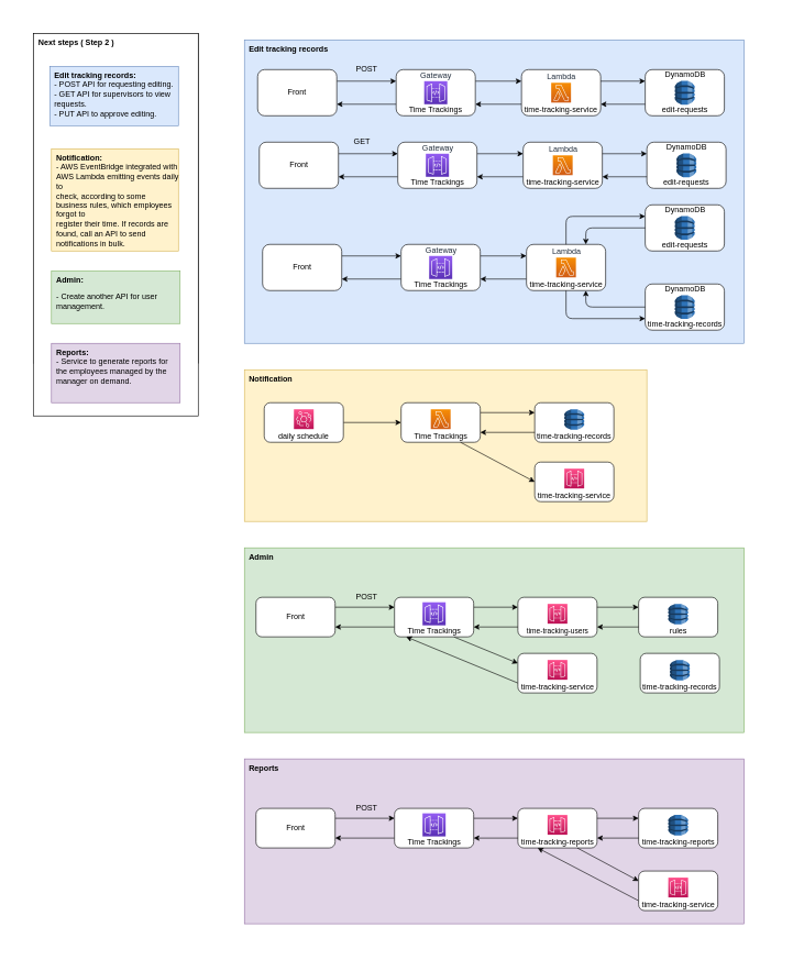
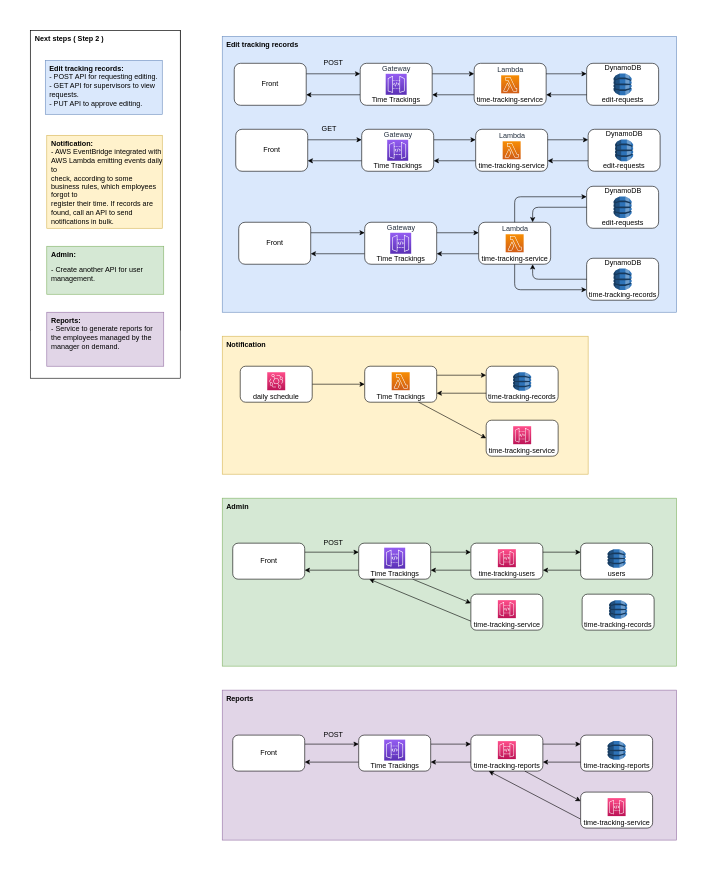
- <mxCell id="43" value="rules" style="rounded=1;whiteSpace=wrap;html=1;container=0;verticalAlign=bottom;" parent="42" vertex="1"><mxGeometry width="120" height="60" as="geometry" /></mxCell>
+ <mxCell id="43" value="users" style="rounded=1;whiteSpace=wrap;html=1;container=0;verticalAlign=bottom;" parent="42" vertex="1"><mxGeometry width="120" height="60" as="geometry" /></mxCell>
